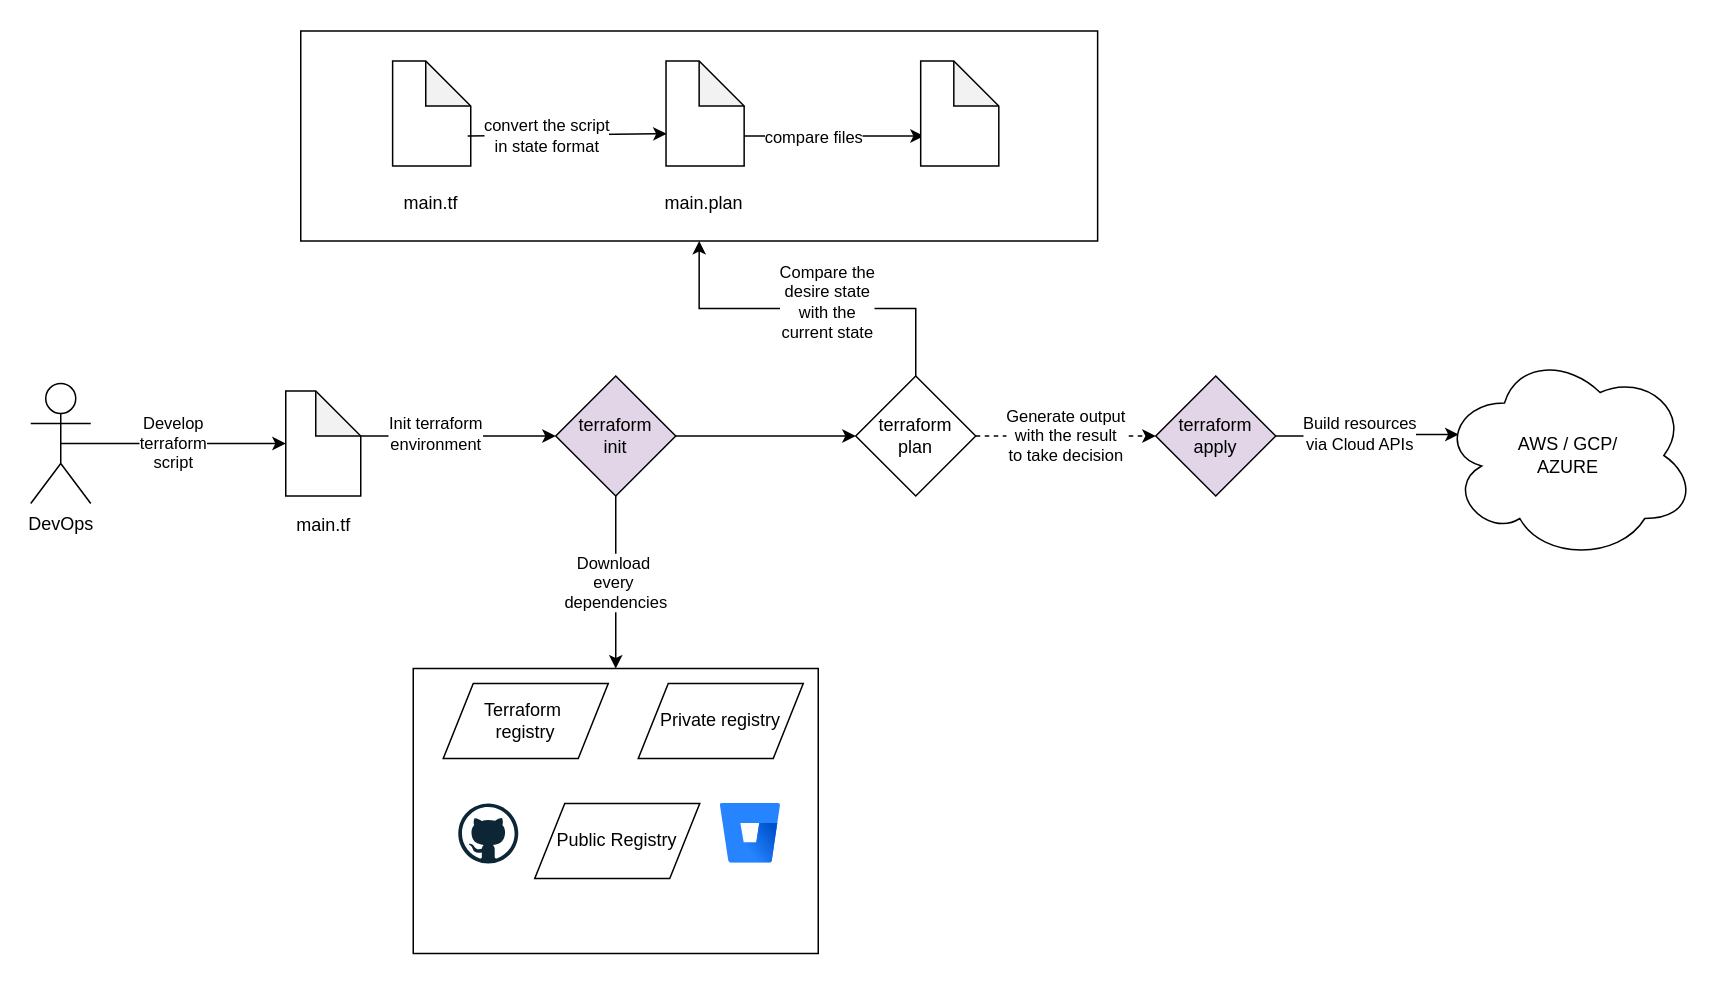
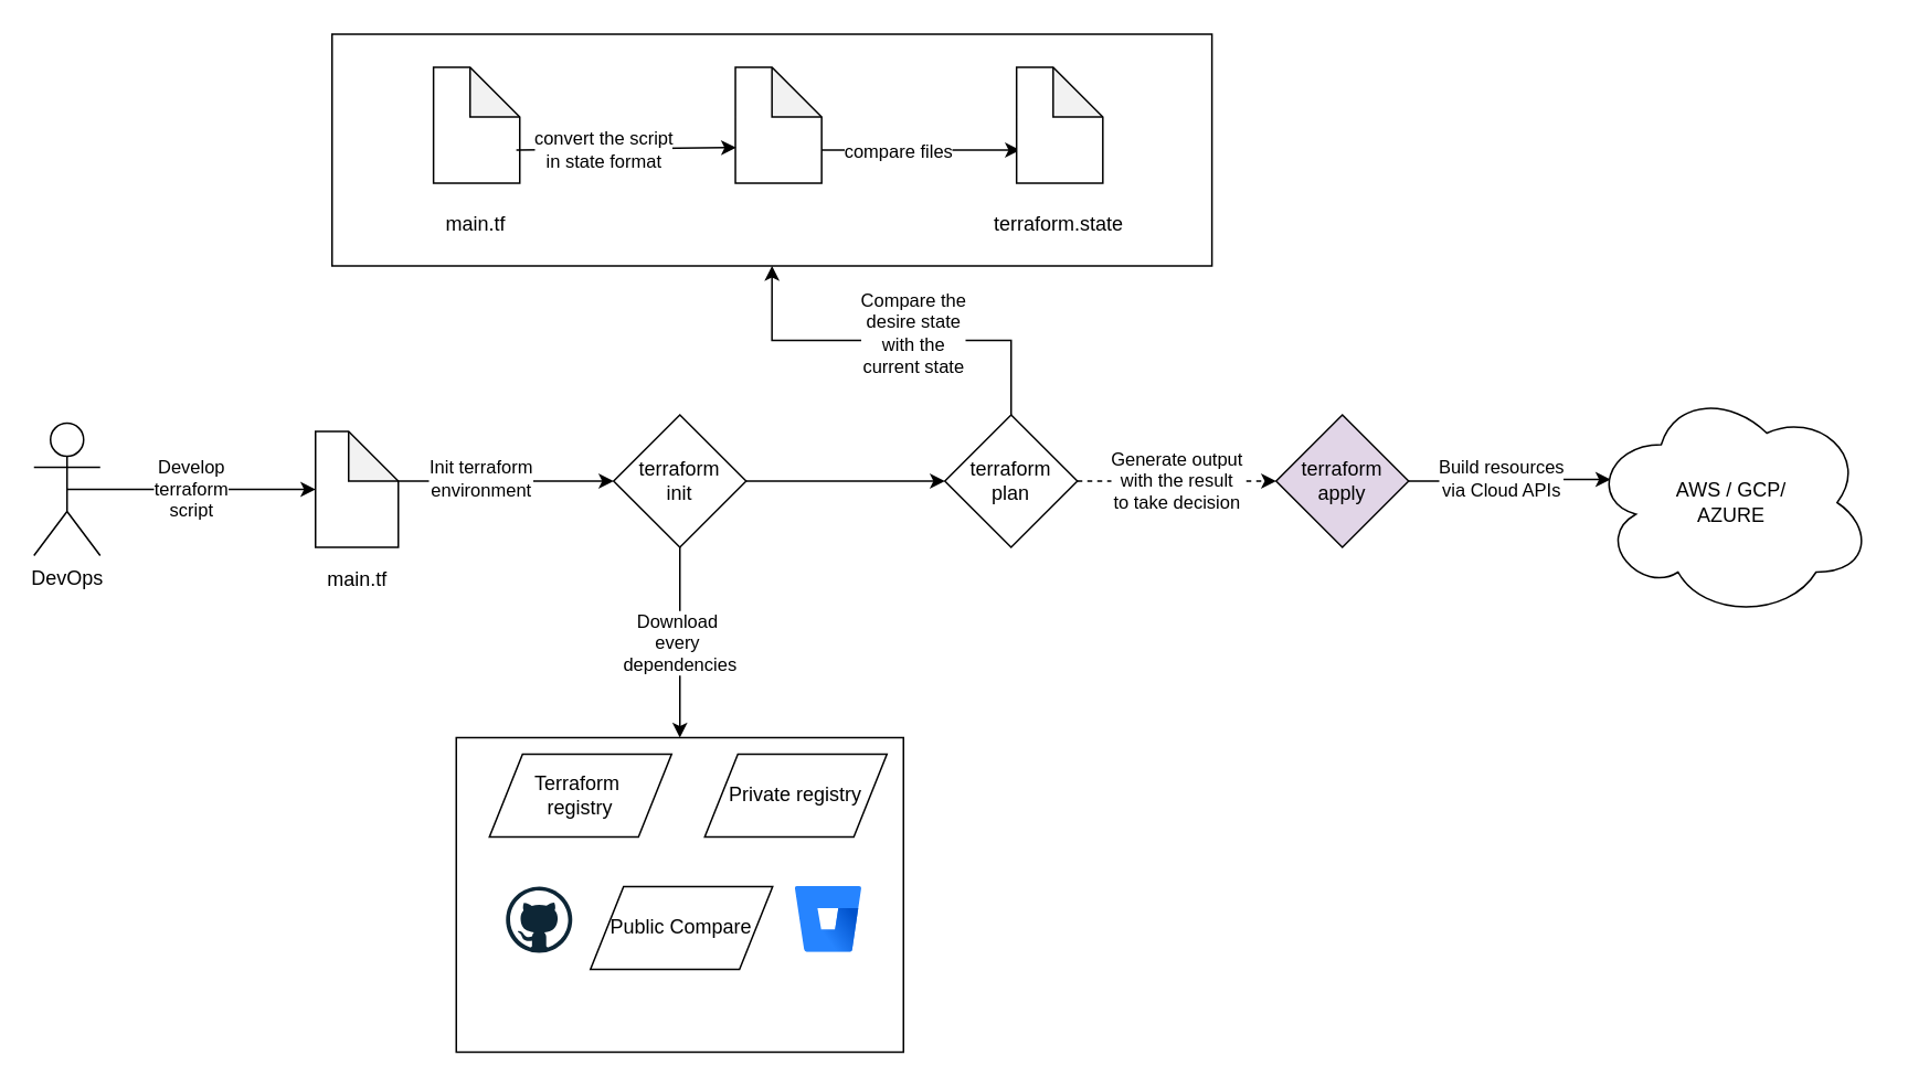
- <mxCell id="39" value="main.plan" style="text;html=1;strokeColor=none;fillColor=none;align=center;verticalAlign=middle;whiteSpace=wrap;rounded=0;" vertex="1" parent="37"><mxGeometry y="80" width="62.494" height="30" as="geometry" /></mxCell>
+ <mxCell id="34" value="terraform.state" style="text;html=1;strokeColor=none;fillColor=none;align=center;verticalAlign=middle;whiteSpace=wrap;rounded=0;" vertex="1" parent="33"><mxGeometry y="80" width="62.494" height="30" as="geometry" /></mxCell>
- <mxCell id="11" value="terraform &lt;br&gt;init" style="rhombus;whiteSpace=wrap;html=1;fillColor=#e1d5e7;" vertex="1" parent="1"><mxGeometry x="370" y="250" width="80" height="80" as="geometry" /></mxCell>
+ <mxCell id="11" value="terraform &lt;br&gt;init" style="rhombus;whiteSpace=wrap;html=1;" vertex="1" parent="1"><mxGeometry x="370" y="250" width="80" height="80" as="geometry" /></mxCell>
- <mxCell id="16" value="Public Registry" style="shape=parallelogram;perimeter=parallelogramPerimeter;whiteSpace=wrap;html=1;fixedSize=1;" vertex="1" parent="12"><mxGeometry x="81" y="90" width="110" height="50" as="geometry" /></mxCell>
+ <mxCell id="16" value="Public Compare" style="shape=parallelogram;perimeter=parallelogramPerimeter;whiteSpace=wrap;html=1;fixedSize=1;" vertex="1" parent="12"><mxGeometry x="81" y="90" width="110" height="50" as="geometry" /></mxCell>
